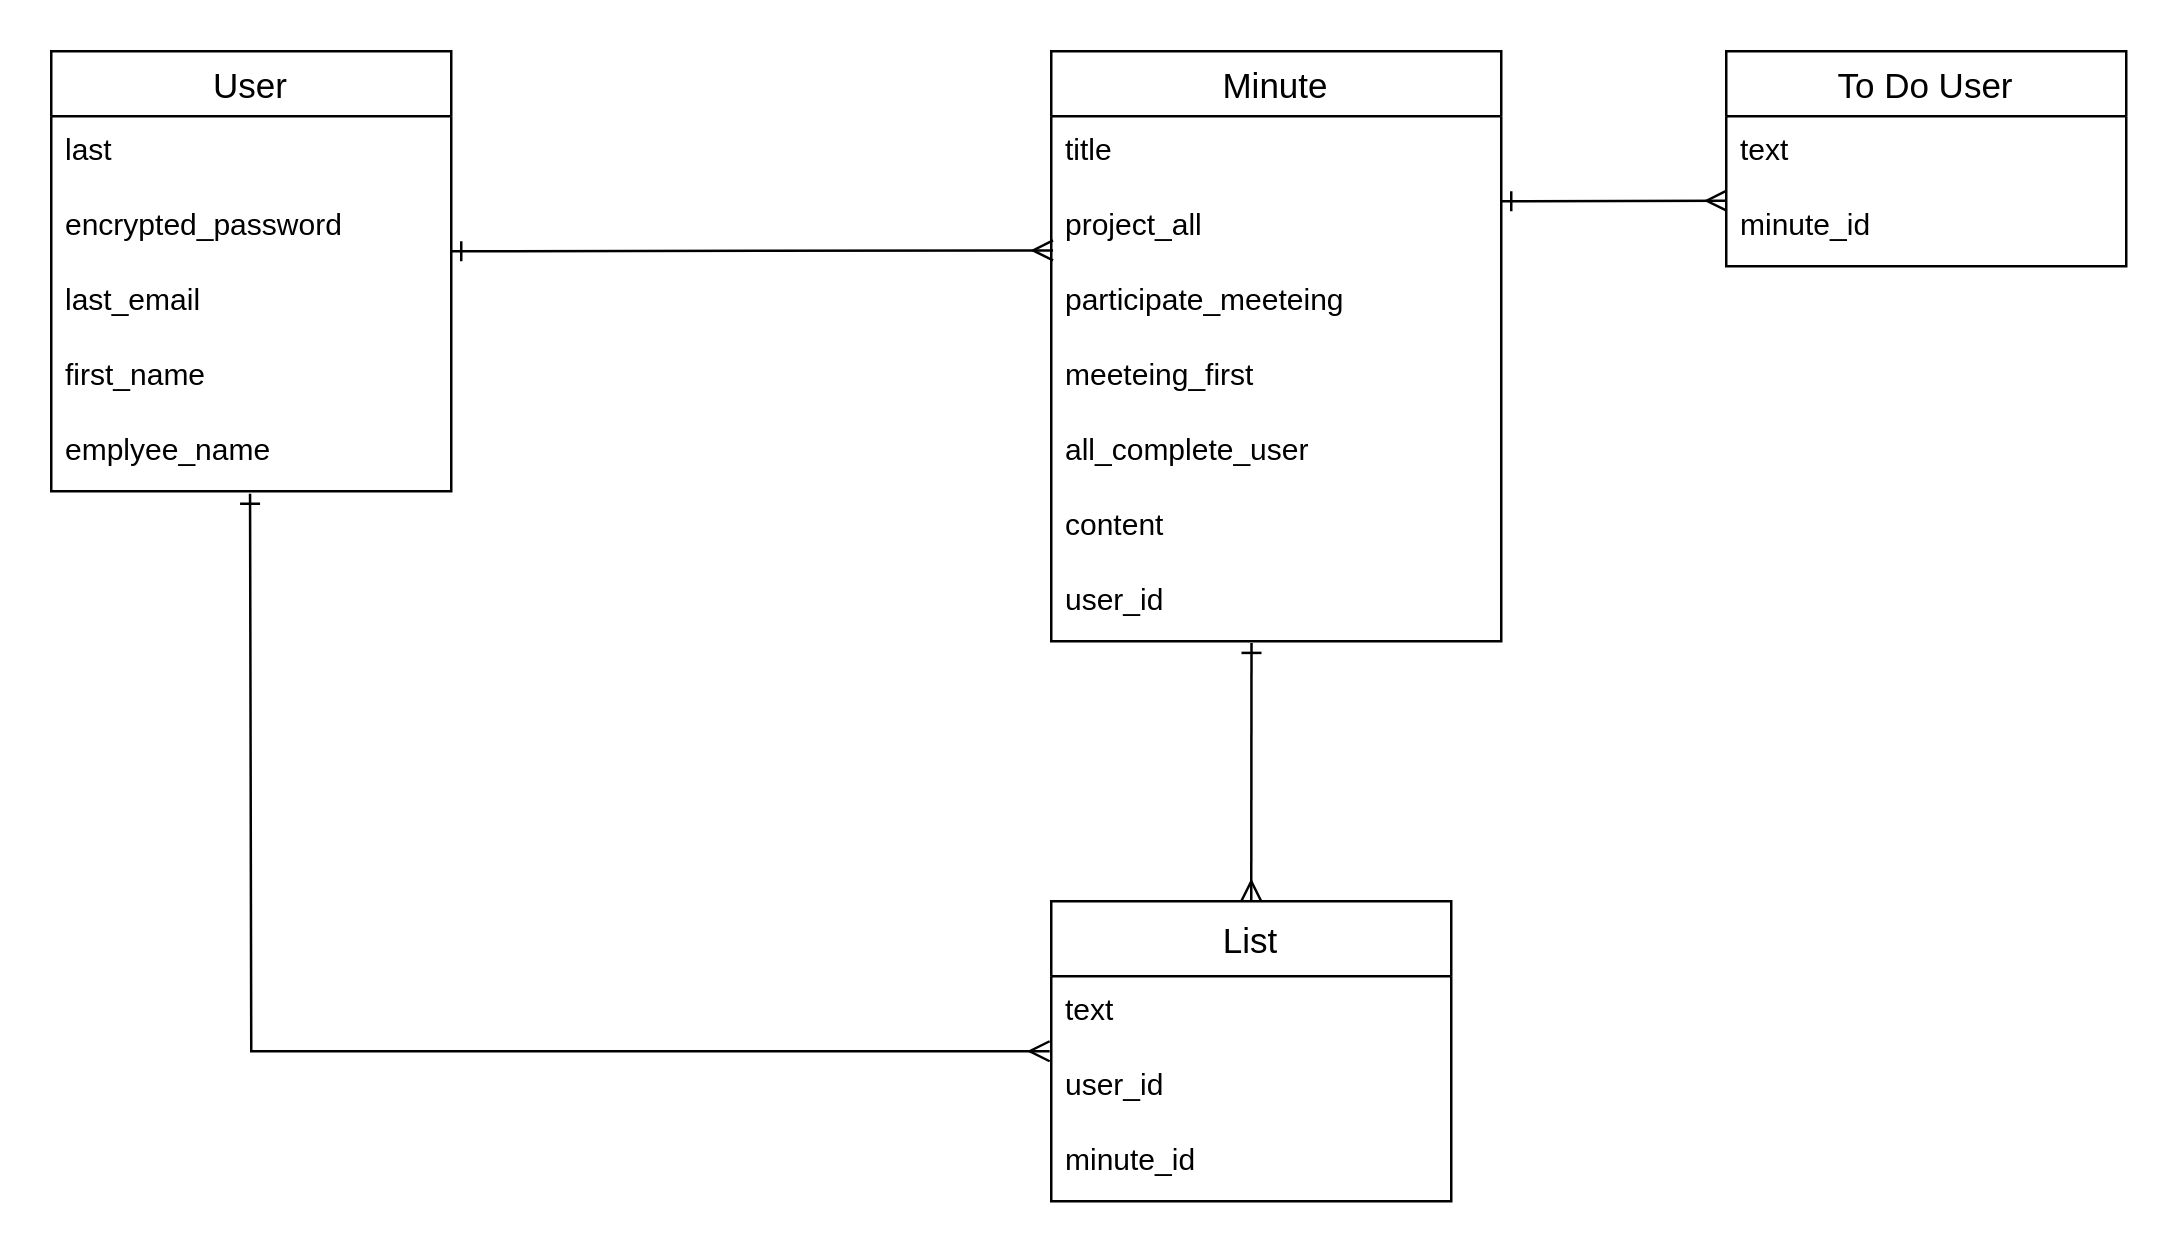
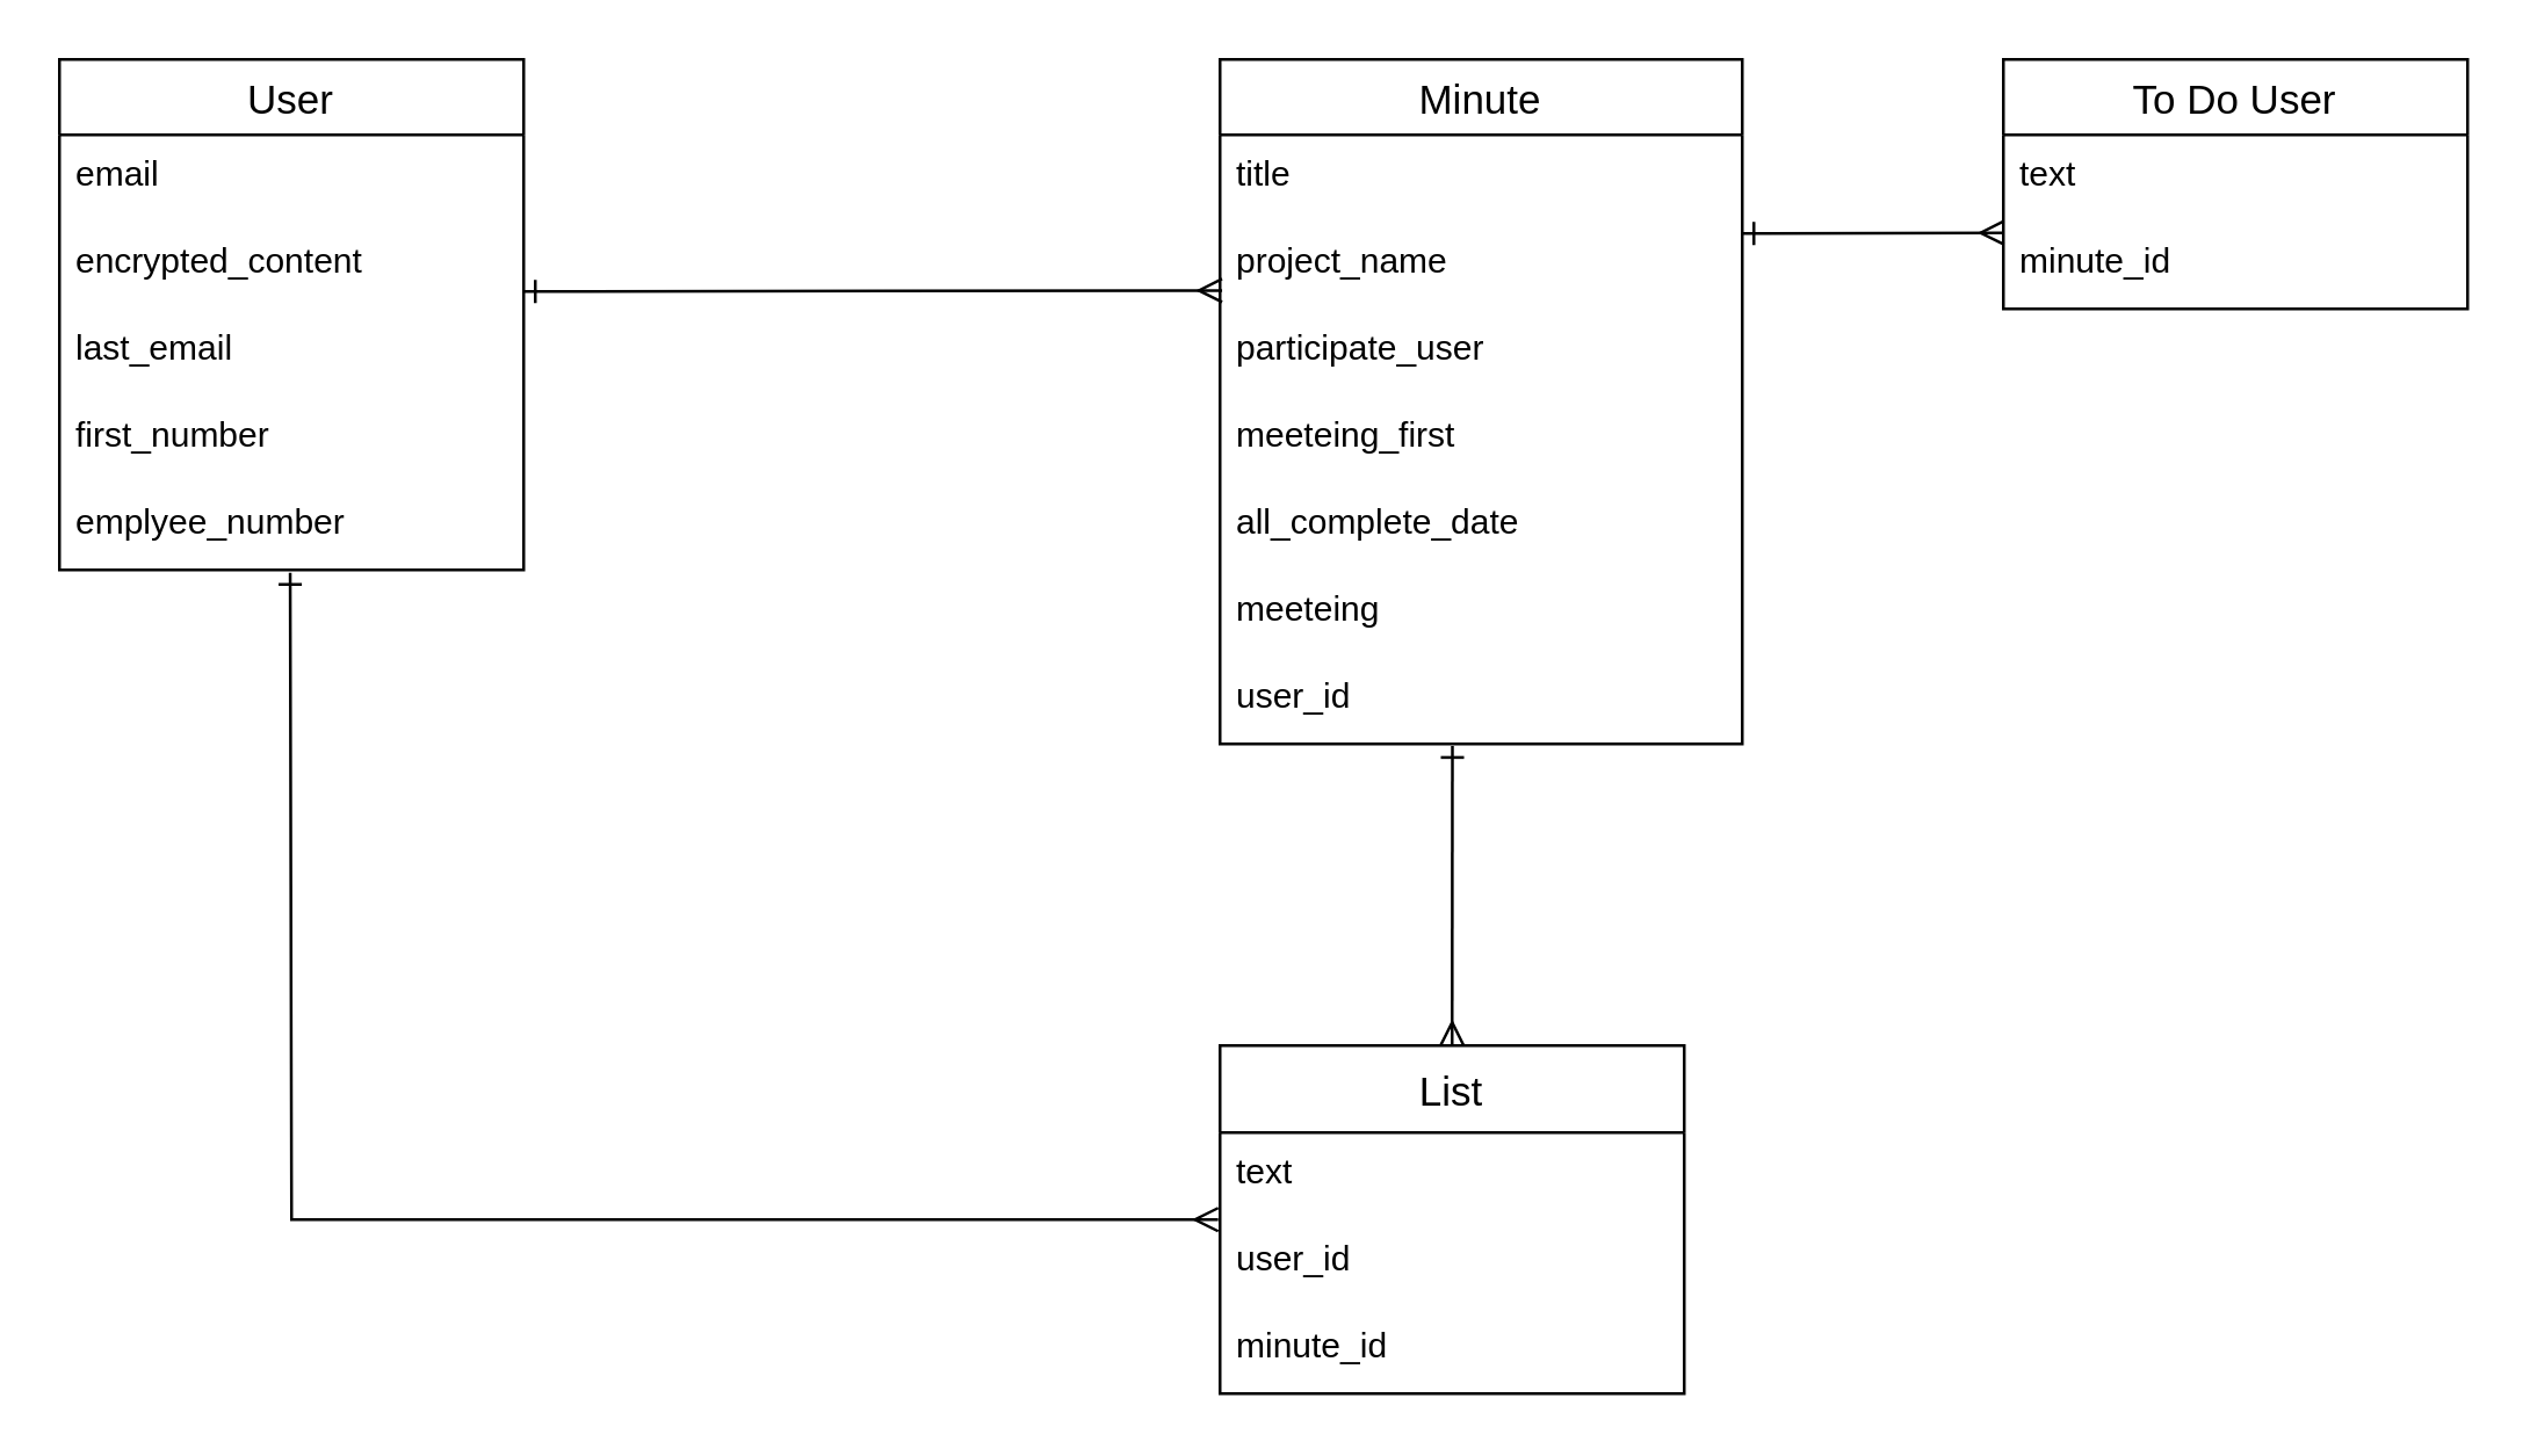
- <mxCell id="3" value="last" style="text;strokeColor=none;fillColor=none;spacingLeft=4;spacingRight=4;overflow=hidden;rotatable=0;points=[[0,0.5],[1,0.5]];portConstraint=eastwest;fontSize=12;" parent="2" vertex="1"><mxGeometry y="26" width="160" height="30" as="geometry" /></mxCell>
+ <mxCell id="3" value="email" style="text;strokeColor=none;fillColor=none;spacingLeft=4;spacingRight=4;overflow=hidden;rotatable=0;points=[[0,0.5],[1,0.5]];portConstraint=eastwest;fontSize=12;" parent="2" vertex="1"><mxGeometry y="26" width="160" height="30" as="geometry" /></mxCell>
- <mxCell id="4" value="encrypted_password" style="text;strokeColor=none;fillColor=none;spacingLeft=4;spacingRight=4;overflow=hidden;rotatable=0;points=[[0,0.5],[1,0.5]];portConstraint=eastwest;fontSize=12;" parent="2" vertex="1"><mxGeometry y="56" width="160" height="30" as="geometry" /></mxCell>
+ <mxCell id="4" value="encrypted_content" style="text;strokeColor=none;fillColor=none;spacingLeft=4;spacingRight=4;overflow=hidden;rotatable=0;points=[[0,0.5],[1,0.5]];portConstraint=eastwest;fontSize=12;" parent="2" vertex="1"><mxGeometry y="56" width="160" height="30" as="geometry" /></mxCell>
- <mxCell id="10" value="project_all" style="text;strokeColor=none;fillColor=none;spacingLeft=4;spacingRight=4;overflow=hidden;rotatable=0;points=[[0,0.5],[1,0.5]];portConstraint=eastwest;fontSize=12;" parent="8" vertex="1"><mxGeometry y="56" width="180" height="30" as="geometry" /></mxCell>
+ <mxCell id="10" value="project_name" style="text;strokeColor=none;fillColor=none;spacingLeft=4;spacingRight=4;overflow=hidden;rotatable=0;points=[[0,0.5],[1,0.5]];portConstraint=eastwest;fontSize=12;" parent="8" vertex="1"><mxGeometry y="56" width="180" height="30" as="geometry" /></mxCell>
- <mxCell id="11" value="participate_meeteing" style="text;strokeColor=none;fillColor=none;spacingLeft=4;spacingRight=4;overflow=hidden;rotatable=0;points=[[0,0.5],[1,0.5]];portConstraint=eastwest;fontSize=12;" parent="8" vertex="1"><mxGeometry y="86" width="180" height="30" as="geometry" /></mxCell>
+ <mxCell id="11" value="participate_user" style="text;strokeColor=none;fillColor=none;spacingLeft=4;spacingRight=4;overflow=hidden;rotatable=0;points=[[0,0.5],[1,0.5]];portConstraint=eastwest;fontSize=12;" parent="8" vertex="1"><mxGeometry y="86" width="180" height="30" as="geometry" /></mxCell>
- <mxCell id="6" value="first_name" style="text;strokeColor=none;fillColor=none;spacingLeft=4;spacingRight=4;overflow=hidden;rotatable=0;points=[[0,0.5],[1,0.5]];portConstraint=eastwest;fontSize=12;" parent="2" vertex="1"><mxGeometry y="116" width="160" height="30" as="geometry" /></mxCell>
+ <mxCell id="6" value="first_number" style="text;strokeColor=none;fillColor=none;spacingLeft=4;spacingRight=4;overflow=hidden;rotatable=0;points=[[0,0.5],[1,0.5]];portConstraint=eastwest;fontSize=12;" parent="2" vertex="1"><mxGeometry y="116" width="160" height="30" as="geometry" /></mxCell>
- <mxCell id="7" value="emplyee_name" style="text;strokeColor=none;fillColor=none;spacingLeft=4;spacingRight=4;overflow=hidden;rotatable=0;points=[[0,0.5],[1,0.5]];portConstraint=eastwest;fontSize=12;" parent="2" vertex="1"><mxGeometry y="146" width="160" height="30" as="geometry" /></mxCell>
+ <mxCell id="7" value="emplyee_number" style="text;strokeColor=none;fillColor=none;spacingLeft=4;spacingRight=4;overflow=hidden;rotatable=0;points=[[0,0.5],[1,0.5]];portConstraint=eastwest;fontSize=12;" parent="2" vertex="1"><mxGeometry y="146" width="160" height="30" as="geometry" /></mxCell>
- <mxCell id="13" value="all_complete_user" style="text;strokeColor=none;fillColor=none;spacingLeft=4;spacingRight=4;overflow=hidden;rotatable=0;points=[[0,0.5],[1,0.5]];portConstraint=eastwest;fontSize=12;" parent="8" vertex="1"><mxGeometry y="146" width="180" height="30" as="geometry" /></mxCell>
+ <mxCell id="13" value="all_complete_date" style="text;strokeColor=none;fillColor=none;spacingLeft=4;spacingRight=4;overflow=hidden;rotatable=0;points=[[0,0.5],[1,0.5]];portConstraint=eastwest;fontSize=12;" parent="8" vertex="1"><mxGeometry y="146" width="180" height="30" as="geometry" /></mxCell>
- <mxCell id="14" value="content" style="text;strokeColor=none;fillColor=none;spacingLeft=4;spacingRight=4;overflow=hidden;rotatable=0;points=[[0,0.5],[1,0.5]];portConstraint=eastwest;fontSize=12;" parent="8" vertex="1"><mxGeometry y="176" width="180" height="30" as="geometry" /></mxCell>
+ <mxCell id="14" value="meeteing" style="text;strokeColor=none;fillColor=none;spacingLeft=4;spacingRight=4;overflow=hidden;rotatable=0;points=[[0,0.5],[1,0.5]];portConstraint=eastwest;fontSize=12;" parent="8" vertex="1"><mxGeometry y="176" width="180" height="30" as="geometry" /></mxCell>
